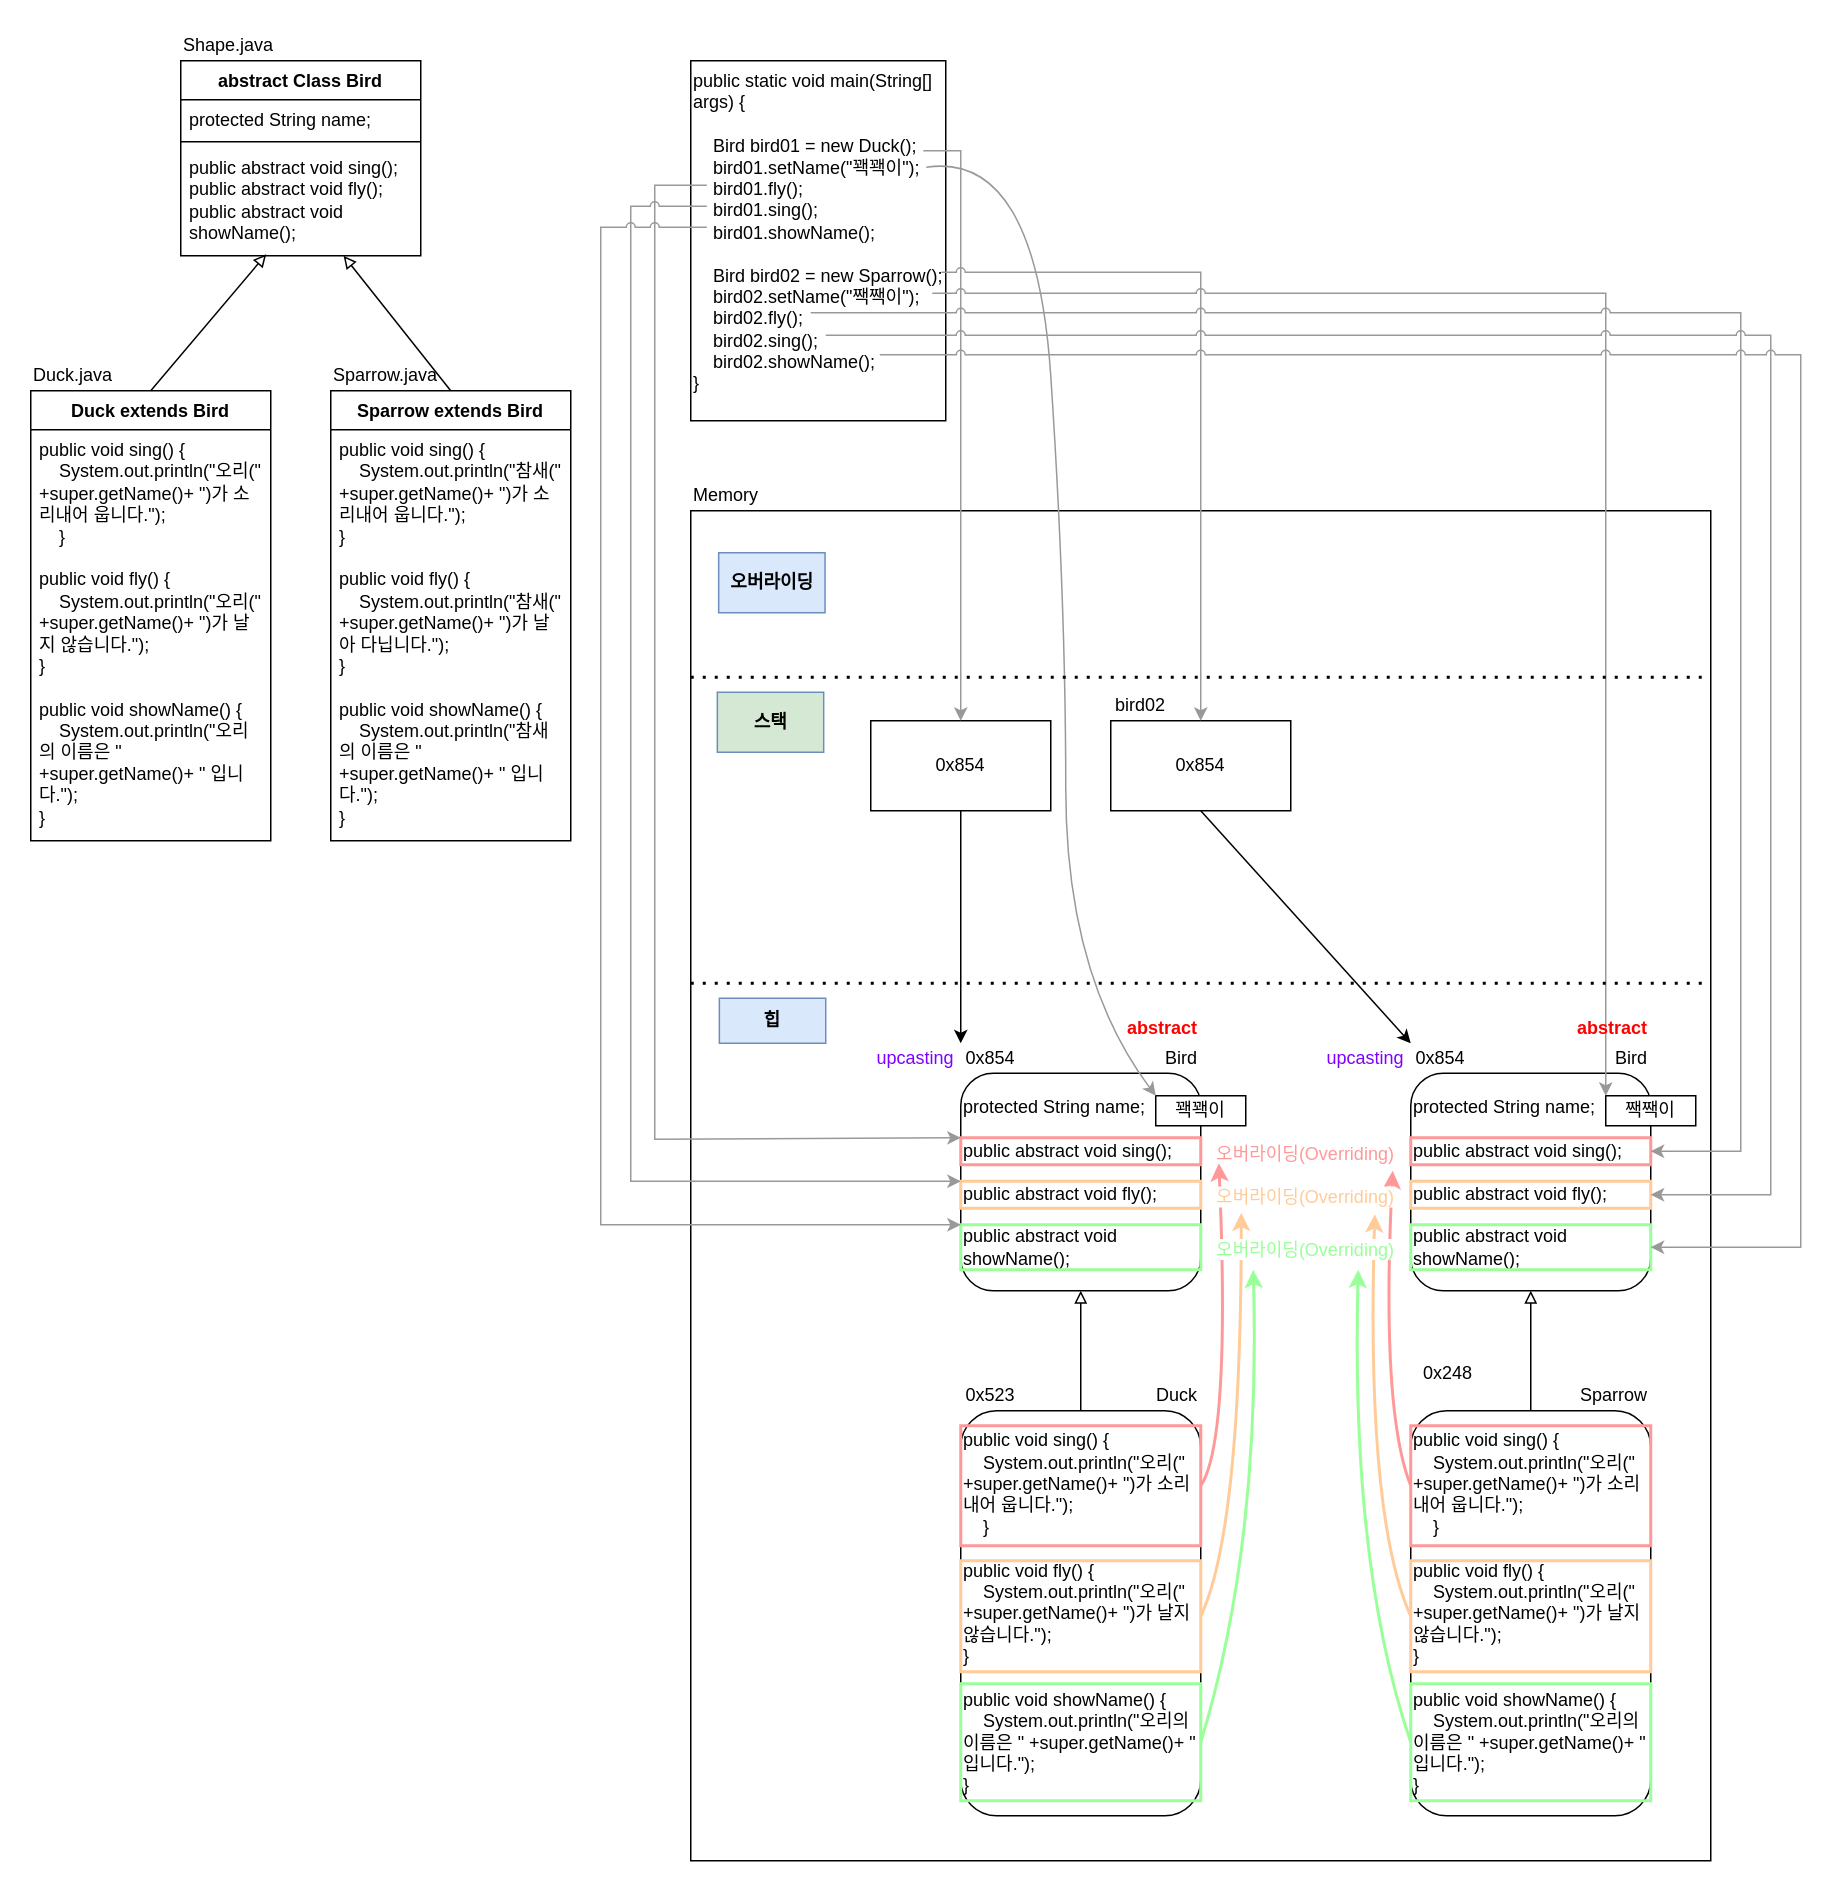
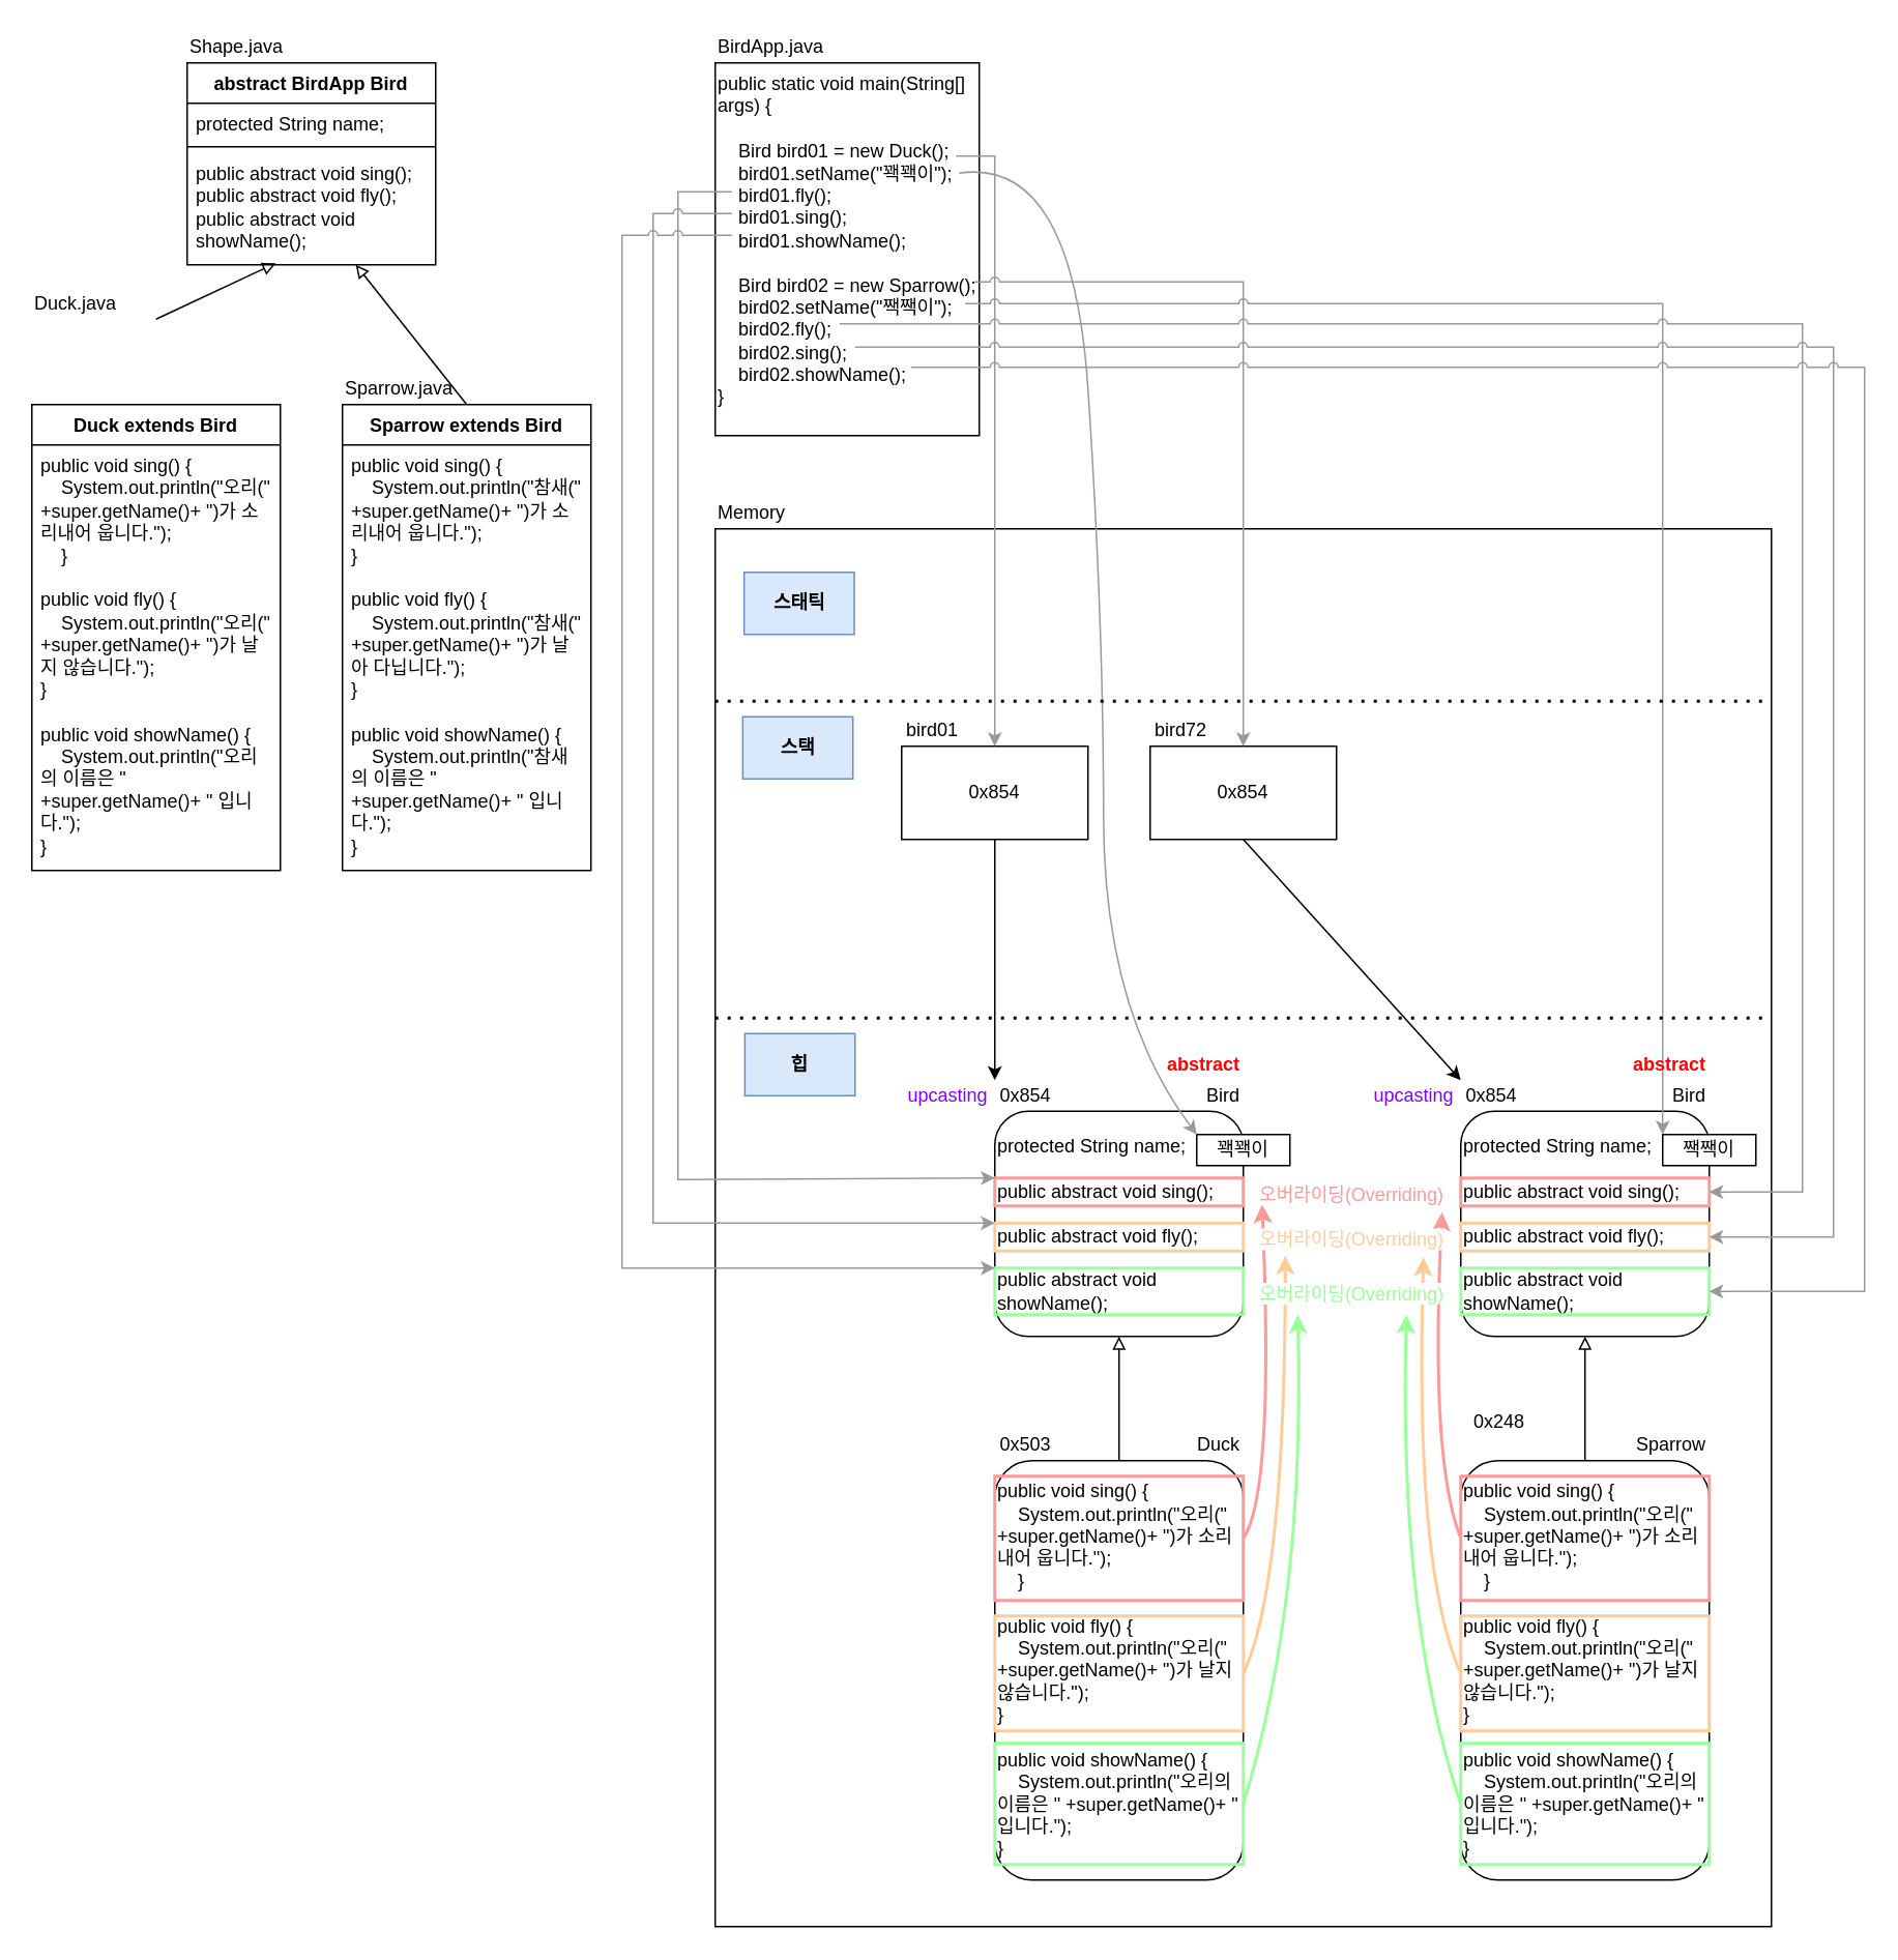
+ <mxCell id="8" value="BirdApp.java" style="text;html=1;strokeColor=none;fillColor=none;align=left;verticalAlign=middle;whiteSpace=wrap;rounded=0;" parent="1" vertex="1"><mxGeometry x="460" y="20" width="160" height="20" as="geometry" /></mxCell>
- <mxCell id="39" value="abstract Class Bird" style="swimlane;fontStyle=1;align=center;verticalAlign=top;childLayout=stackLayout;horizontal=1;startSize=26;horizontalStack=0;resizeParent=1;resizeParentMax=0;resizeLast=0;collapsible=1;marginBottom=0;" parent="38" vertex="1"><mxGeometry y="20" width="160" height="130" as="geometry" /></mxCell>
+ <mxCell id="39" value="abstract BirdApp Bird" style="swimlane;fontStyle=1;align=center;verticalAlign=top;childLayout=stackLayout;horizontal=1;startSize=26;horizontalStack=0;resizeParent=1;resizeParentMax=0;resizeLast=0;collapsible=1;marginBottom=0;" parent="38" vertex="1"><mxGeometry y="20" width="160" height="130" as="geometry" /></mxCell>
- <mxCell id="6" value="Duck.java" style="text;html=1;strokeColor=none;fillColor=none;align=left;verticalAlign=middle;whiteSpace=wrap;rounded=0;" parent="1" vertex="1"><mxGeometry x="20" y="240" width="160" height="20" as="geometry" /></mxCell>
+ <mxCell id="6" value="Duck.java" style="text;html=1;strokeColor=none;fillColor=none;align=left;verticalAlign=middle;whiteSpace=wrap;rounded=0;" parent="1" vertex="1"><mxGeometry x="20" y="185" width="160" height="20" as="geometry" /></mxCell>
- <mxCell id="10" value="오버라이딩" style="rounded=0;whiteSpace=wrap;html=1;align=center;fillColor=#dae8fc;strokeColor=#6c8ebf;fontStyle=1;labelBackgroundColor=none;labelBorderColor=none;" parent="1" vertex="1"><mxGeometry x="478.614" y="368" width="70.909" height="40" as="geometry" /></mxCell>
+ <mxCell id="10" value="스태틱" style="rounded=0;whiteSpace=wrap;html=1;align=center;fillColor=#dae8fc;strokeColor=#6c8ebf;fontStyle=1;labelBackgroundColor=none;labelBorderColor=none;" parent="1" vertex="1"><mxGeometry x="478.614" y="368" width="70.909" height="40" as="geometry" /></mxCell>
+ <mxCell id="23" value="bird01" style="text;html=1;strokeColor=none;fillColor=none;align=center;verticalAlign=middle;whiteSpace=wrap;rounded=0;" parent="21" vertex="1"><mxGeometry width="40" height="20" as="geometry" /></mxCell>
- <mxCell id="36" value="bird02" style="text;html=1;strokeColor=none;fillColor=none;align=center;verticalAlign=middle;whiteSpace=wrap;rounded=0;" parent="1" vertex="1"><mxGeometry x="740" y="460" width="40" height="20" as="geometry" /></mxCell>
+ <mxCell id="36" value="bird72" style="text;html=1;strokeColor=none;fillColor=none;align=center;verticalAlign=middle;whiteSpace=wrap;rounded=0;" parent="1" vertex="1"><mxGeometry x="740" y="460" width="40" height="20" as="geometry" /></mxCell>
- <mxCell id="11" value="스택" style="rounded=0;whiteSpace=wrap;html=1;align=center;fillColor=#d5e8d4;strokeColor=#6c8ebf;fontStyle=1;labelBackgroundColor=none;labelBorderColor=none;" parent="1" vertex="1"><mxGeometry x="477.724" y="461" width="70.909" height="40" as="geometry" /></mxCell>
+ <mxCell id="11" value="스택" style="rounded=0;whiteSpace=wrap;html=1;align=center;fillColor=#dae8fc;strokeColor=#6c8ebf;fontStyle=1;labelBackgroundColor=none;labelBorderColor=none;" parent="1" vertex="1"><mxGeometry x="477.724" y="461" width="70.909" height="40" as="geometry" /></mxCell>
- <mxCell id="12" value="힙" style="rounded=0;whiteSpace=wrap;html=1;align=center;fillColor=#dae8fc;strokeColor=#6c8ebf;fontStyle=1;labelBackgroundColor=none;labelBorderColor=none;" parent="1" vertex="1"><mxGeometry x="479.084" y="665" width="70.909" height="30" as="geometry" /></mxCell>
+ <mxCell id="12" value="힙" style="rounded=0;whiteSpace=wrap;html=1;align=center;fillColor=#dae8fc;strokeColor=#6c8ebf;fontStyle=1;labelBackgroundColor=none;labelBorderColor=none;" parent="1" vertex="1"><mxGeometry x="479.084" y="665" width="70.909" height="40" as="geometry" /></mxCell>
- <mxCell id="27" value="0x523" style="text;html=1;strokeColor=none;fillColor=none;align=center;verticalAlign=middle;whiteSpace=wrap;rounded=0;" parent="1" vertex="1"><mxGeometry x="640" y="920" width="40" height="20" as="geometry" /></mxCell>
+ <mxCell id="27" value="0x503" style="text;html=1;strokeColor=none;fillColor=none;align=center;verticalAlign=middle;whiteSpace=wrap;rounded=0;" parent="1" vertex="1"><mxGeometry x="640" y="920" width="40" height="20" as="geometry" /></mxCell>
